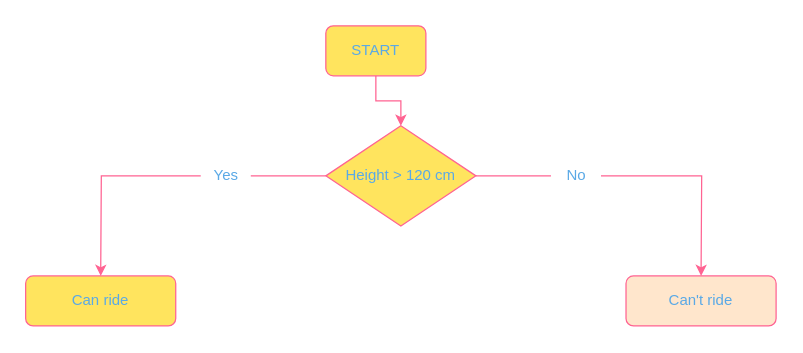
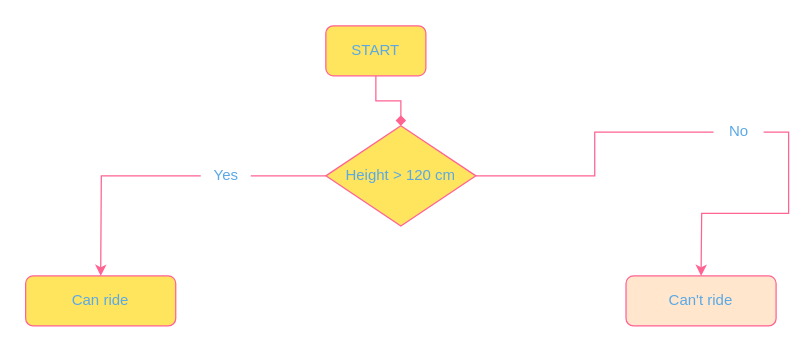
- <mxCell id="2" style="edgeStyle=orthogonalEdgeStyle;rounded=0;orthogonalLoop=1;jettySize=auto;html=1;exitX=0.5;exitY=1;exitDx=0;exitDy=0;entryX=0.5;entryY=0;entryDx=0;entryDy=0;strokeColor=#FF6392;fontColor=#5AA9E6;" parent="1" source="3" target="6" edge="1"><mxGeometry relative="1" as="geometry" /></mxCell>
+ <mxCell id="2" style="edgeStyle=orthogonalEdgeStyle;rounded=0;orthogonalLoop=1;jettySize=auto;html=1;exitX=0.5;exitY=1;exitDx=0;exitDy=0;entryX=0.5;entryY=0;entryDx=0;entryDy=0;strokeColor=#FF6392;fontColor=#5AA9E6;endArrow=diamond;" parent="1" source="3" target="6" edge="1"><mxGeometry relative="1" as="geometry" /></mxCell>
- <mxCell id="11" value="No" style="text;html=1;align=center;verticalAlign=middle;resizable=0;points=[];autosize=1;strokeColor=none;fillColor=none;fontColor=#5AA9E6;" parent="1" vertex="1"><mxGeometry x="440" y="125" width="40" height="30" as="geometry" /></mxCell>
+ <mxCell id="11" value="No" style="text;html=1;align=center;verticalAlign=middle;resizable=0;points=[];autosize=1;strokeColor=none;fillColor=none;fontColor=#5AA9E6;" parent="1" vertex="1"><mxGeometry x="570" y="90" width="40" height="30" as="geometry" /></mxCell>
